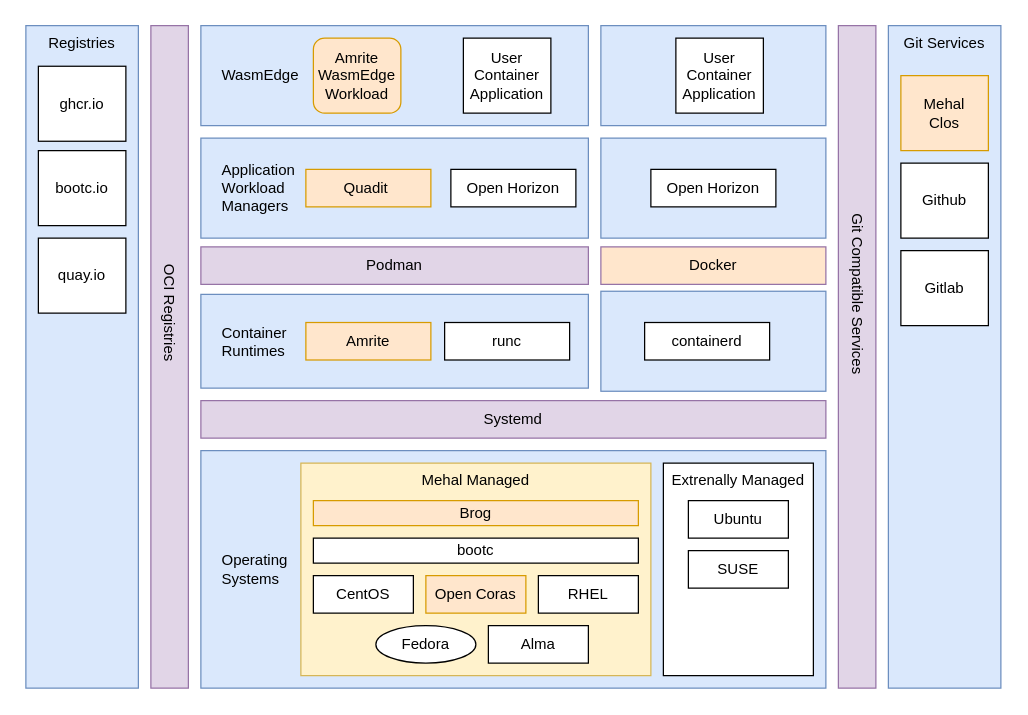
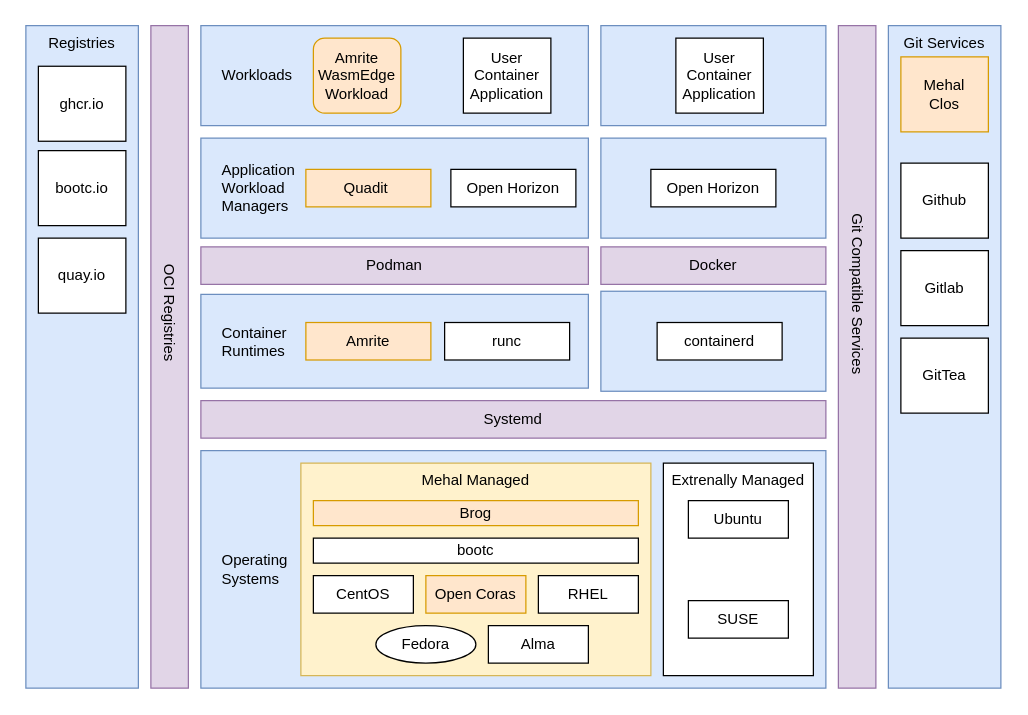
- <mxCell id="6" value="WasmEdge" style="rounded=0;whiteSpace=wrap;html=1;align=left;spacingTop=0;spacingRight=-12;spacingLeft=15;fillColor=#dae8fc;strokeColor=#6c8ebf;" parent="1" vertex="1"><mxGeometry x="160" y="20" width="310" height="80" as="geometry" /></mxCell>
+ <mxCell id="6" value="Workloads" style="rounded=0;whiteSpace=wrap;html=1;align=left;spacingTop=0;spacingRight=-12;spacingLeft=15;fillColor=#dae8fc;strokeColor=#6c8ebf;" parent="1" vertex="1"><mxGeometry x="160" y="20" width="310" height="80" as="geometry" /></mxCell>
- <mxCell id="15" value="Mehal&lt;div&gt;Clos&lt;/div&gt;" style="rounded=0;whiteSpace=wrap;html=1;fillColor=#ffe6cc;strokeColor=#d79b00;" parent="1" vertex="1"><mxGeometry x="720" y="60" width="70" height="60" as="geometry" /></mxCell>
+ <mxCell id="15" value="Mehal&lt;div&gt;Clos&lt;/div&gt;" style="rounded=0;whiteSpace=wrap;html=1;fillColor=#ffe6cc;strokeColor=#d79b00;" parent="1" vertex="1"><mxGeometry x="720" y="45" width="70" height="60" as="geometry" /></mxCell>
- <mxCell id="41" value="Docker" style="rounded=0;whiteSpace=wrap;html=1;align=center;spacingTop=0;spacingRight=0;spacingLeft=0;fillColor=#ffe6cc;strokeColor=#9673a6;" parent="1" vertex="1"><mxGeometry x="480" y="197" width="180" height="30" as="geometry" /></mxCell>
+ <mxCell id="41" value="Docker" style="rounded=0;whiteSpace=wrap;html=1;align=center;spacingTop=0;spacingRight=0;spacingLeft=0;fillColor=#e1d5e7;strokeColor=#9673a6;" parent="1" vertex="1"><mxGeometry x="480" y="197" width="180" height="30" as="geometry" /></mxCell>
- <mxCell id="44" value="containerd" style="rounded=0;whiteSpace=wrap;html=1;" parent="1" vertex="1"><mxGeometry x="515" y="257.5" width="100" height="30" as="geometry" /></mxCell>
+ <mxCell id="44" value="containerd" style="rounded=0;whiteSpace=wrap;html=1;" parent="1" vertex="1"><mxGeometry x="525" y="257.5" width="100" height="30" as="geometry" /></mxCell>
+ <mxCell id="18" value="GitTea" style="rounded=0;whiteSpace=wrap;html=1;" parent="1" vertex="1"><mxGeometry x="720" y="270" width="70" height="60" as="geometry" /></mxCell>
- <mxCell id="19" value="SUSE" style="rounded=0;whiteSpace=wrap;html=1;" parent="1" vertex="1"><mxGeometry x="550" y="440" width="80" height="30" as="geometry" /></mxCell>
+ <mxCell id="19" value="SUSE" style="rounded=0;whiteSpace=wrap;html=1;" parent="1" vertex="1"><mxGeometry x="550" y="480" width="80" height="30" as="geometry" /></mxCell>
